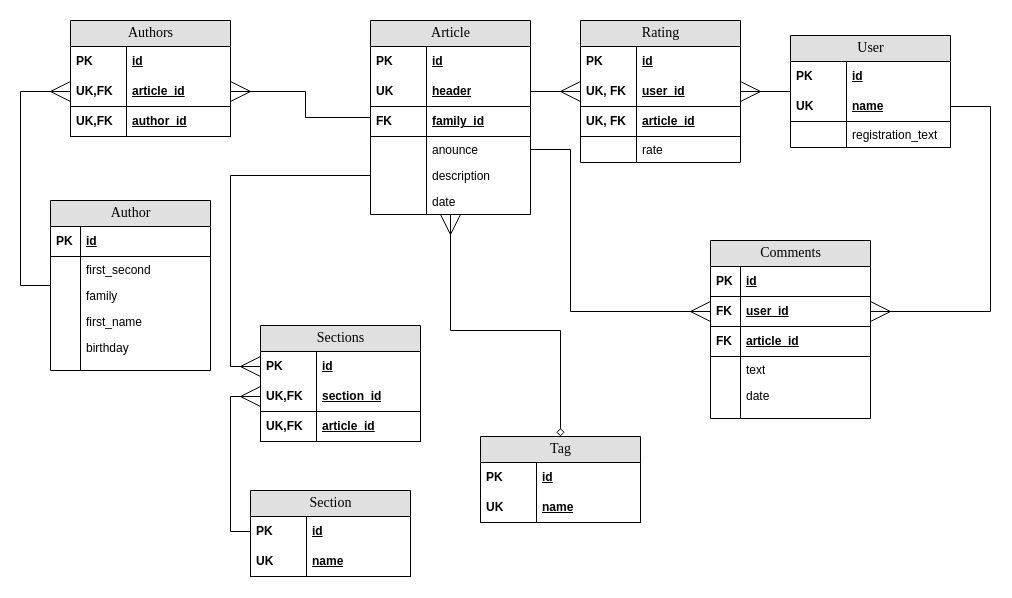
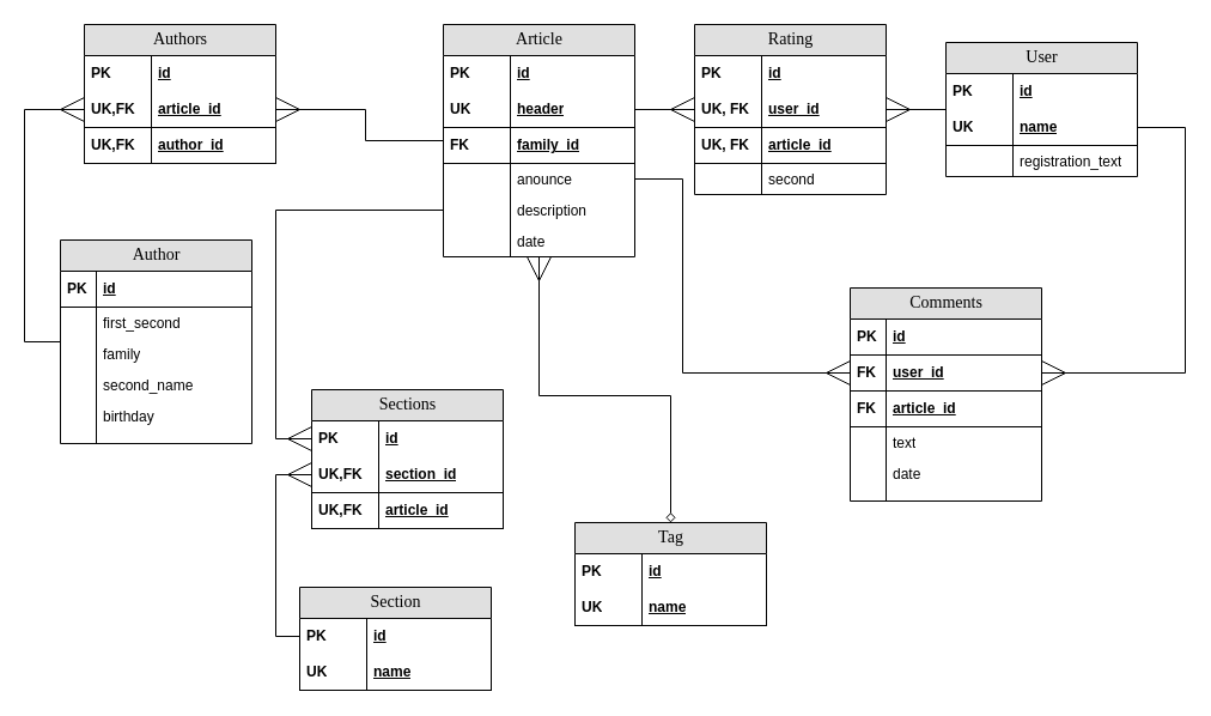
- <mxCell id="58" value="rate" style="shape=partialRectangle;top=0;left=0;right=0;bottom=0;html=1;align=left;verticalAlign=top;fillColor=none;spacingLeft=60;spacingRight=4;whiteSpace=wrap;overflow=hidden;rotatable=0;points=[[0,0.5],[1,0.5]];portConstraint=eastwest;dropTarget=0;" vertex="1" parent="51"><mxGeometry y="116" width="160" height="26" as="geometry" /></mxCell>
+ <mxCell id="58" value="second" style="shape=partialRectangle;top=0;left=0;right=0;bottom=0;html=1;align=left;verticalAlign=top;fillColor=none;spacingLeft=60;spacingRight=4;whiteSpace=wrap;overflow=hidden;rotatable=0;points=[[0,0.5],[1,0.5]];portConstraint=eastwest;dropTarget=0;" vertex="1" parent="51"><mxGeometry y="116" width="160" height="26" as="geometry" /></mxCell>
- <mxCell id="25" value="first_name" style="shape=partialRectangle;top=0;left=0;right=0;bottom=0;html=1;align=left;verticalAlign=top;fillColor=none;spacingLeft=34;spacingRight=4;whiteSpace=wrap;overflow=hidden;rotatable=0;points=[[0,0.5],[1,0.5]];portConstraint=eastwest;dropTarget=0;" parent="18" vertex="1"><mxGeometry y="108" width="160" height="26" as="geometry" /></mxCell>
+ <mxCell id="25" value="second_name" style="shape=partialRectangle;top=0;left=0;right=0;bottom=0;html=1;align=left;verticalAlign=top;fillColor=none;spacingLeft=34;spacingRight=4;whiteSpace=wrap;overflow=hidden;rotatable=0;points=[[0,0.5],[1,0.5]];portConstraint=eastwest;dropTarget=0;" parent="18" vertex="1"><mxGeometry y="108" width="160" height="26" as="geometry" /></mxCell>
